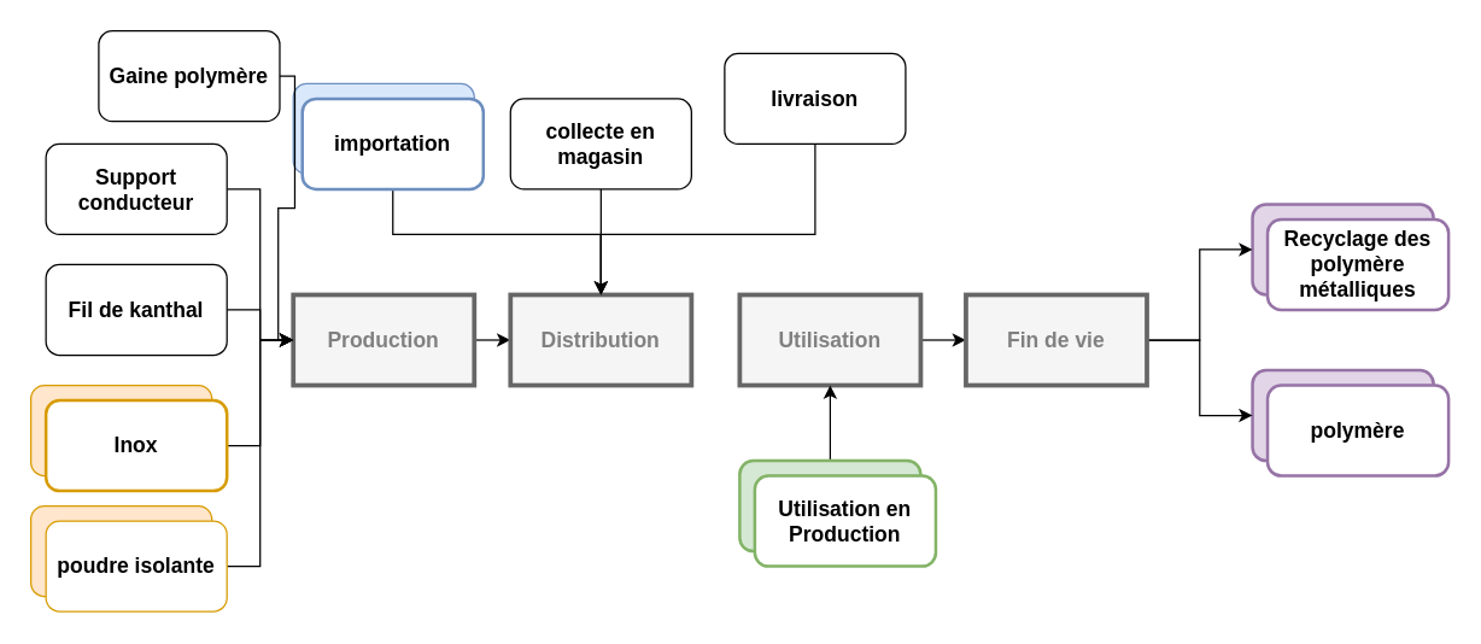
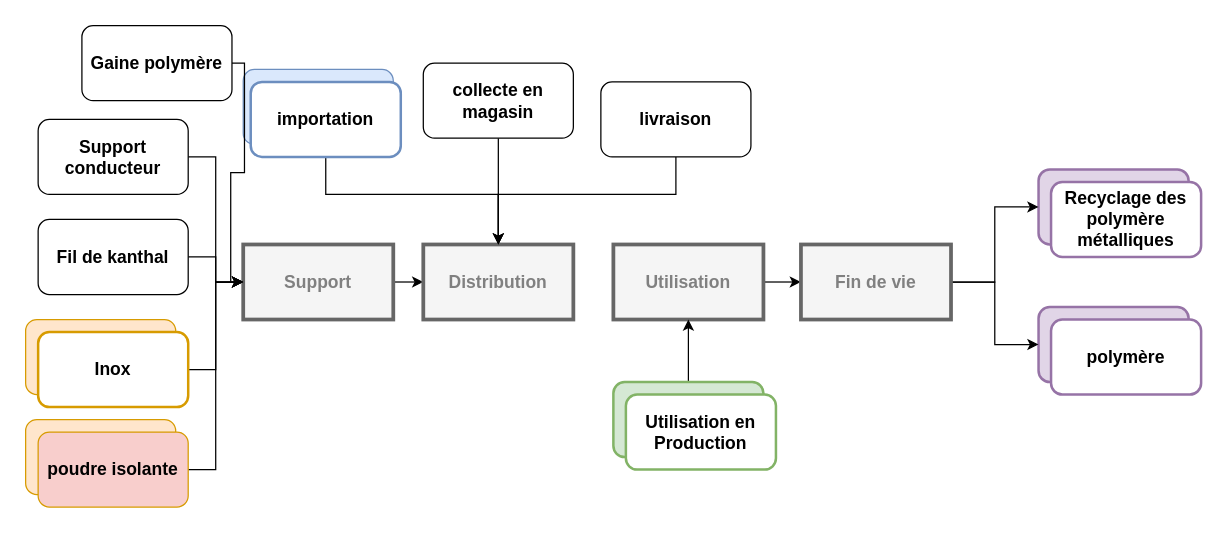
- <mxCell id="32" value="&lt;font style=&quot;font-size: 14px;&quot;&gt;&lt;b&gt;livraison&lt;/b&gt;&lt;/font&gt;" style="rounded=1;whiteSpace=wrap;html=1;strokeWidth=1;shadow=0;glass=0;fillStyle=auto;" parent="1" vertex="1"><mxGeometry x="480" y="35" width="120" height="60" as="geometry" /></mxCell>
+ <mxCell id="32" value="&lt;font style=&quot;font-size: 14px;&quot;&gt;&lt;b&gt;livraison&lt;/b&gt;&lt;/font&gt;" style="rounded=1;whiteSpace=wrap;html=1;strokeWidth=1;shadow=0;glass=0;fillStyle=auto;" parent="1" vertex="1"><mxGeometry x="480" y="65" width="120" height="60" as="geometry" /></mxCell>
- <mxCell id="30" value="&lt;font style=&quot;font-size: 14px;&quot;&gt;&lt;b&gt;collecte en magasin&lt;/b&gt;&lt;/font&gt;" style="rounded=1;whiteSpace=wrap;html=1;strokeWidth=1;shadow=0;glass=0;fillStyle=auto;" parent="1" vertex="1"><mxGeometry x="338" y="65" width="120" height="60" as="geometry" /></mxCell>
+ <mxCell id="30" value="&lt;font style=&quot;font-size: 14px;&quot;&gt;&lt;b&gt;collecte en magasin&lt;/b&gt;&lt;/font&gt;" style="rounded=1;whiteSpace=wrap;html=1;strokeWidth=1;shadow=0;glass=0;fillStyle=auto;" parent="1" vertex="1"><mxGeometry x="338" y="50" width="120" height="60" as="geometry" /></mxCell>
- <mxCell id="8" value="&lt;font style=&quot;font-size: 14px;&quot; color=&quot;#808080&quot;&gt;&lt;b&gt;Production&lt;/b&gt;&lt;/font&gt;" style="rounded=0;whiteSpace=wrap;html=1;strokeWidth=3;strokeColor=#666666;fillColor=#f5f5f5;fontColor=#333333;" parent="1" vertex="1"><mxGeometry x="194" y="195" width="120" height="60" as="geometry" /></mxCell>
+ <mxCell id="8" value="&lt;font style=&quot;font-size: 14px;&quot; color=&quot;#808080&quot;&gt;&lt;b&gt;Support&lt;/b&gt;&lt;/font&gt;" style="rounded=0;whiteSpace=wrap;html=1;strokeWidth=3;strokeColor=#666666;fillColor=#f5f5f5;fontColor=#333333;" parent="1" vertex="1"><mxGeometry x="194" y="195" width="120" height="60" as="geometry" /></mxCell>
- <mxCell id="26" value="&lt;font style=&quot;font-size: 14px;&quot;&gt;&lt;b&gt;poudre isolante&lt;/b&gt;&lt;/font&gt;" style="rounded=1;whiteSpace=wrap;html=1;fillColor=#FFFFFF;strokeColor=#d79b00;strokeWidth=1;shadow=0;glass=0;fillStyle=auto;" parent="1" vertex="1"><mxGeometry x="30" y="345" width="120" height="60" as="geometry" /></mxCell>
+ <mxCell id="26" value="&lt;font style=&quot;font-size: 14px;&quot;&gt;&lt;b&gt;poudre isolante&lt;/b&gt;&lt;/font&gt;" style="rounded=1;whiteSpace=wrap;html=1;fillColor=#f8cecc;strokeColor=#d79b00;strokeWidth=1;shadow=0;glass=0;fillStyle=auto;" parent="1" vertex="1"><mxGeometry x="30" y="345" width="120" height="60" as="geometry" /></mxCell>
